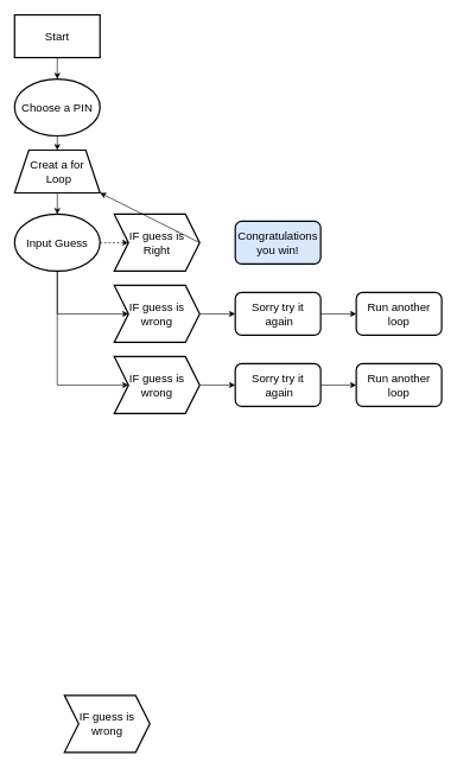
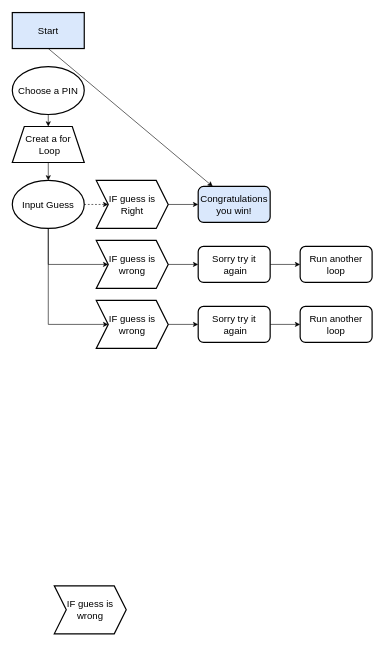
- <mxCell id="2" value="&lt;font style=&quot;font-size: 16px;&quot;&gt;Start&lt;/font&gt;" style="rounded=0;whiteSpace=wrap;html=1;strokeWidth=2;" vertex="1" parent="1"><mxGeometry x="20" y="20" width="120" height="60" as="geometry" /></mxCell>
+ <mxCell id="2" value="&lt;font style=&quot;font-size: 16px;&quot;&gt;Start&lt;/font&gt;" style="rounded=0;whiteSpace=wrap;html=1;strokeWidth=2;fillColor=#dae8fc;" vertex="1" parent="1"><mxGeometry x="20" y="20" width="120" height="60" as="geometry" /></mxCell>
- <mxCell id="3" value="" style="endArrow=classic;html=1;rounded=0;fontSize=16;exitX=0.5;exitY=1;exitDx=0;exitDy=0;" edge="1" parent="1" source="2" target="4"><mxGeometry width="50" height="50" relative="1" as="geometry"><mxPoint x="160" y="230" as="sourcePoint" /><mxPoint x="210" y="180" as="targetPoint" /></mxGeometry></mxCell>
+ <mxCell id="3" value="" style="endArrow=classic;html=1;rounded=0;fontSize=16;exitX=0.5;exitY=1;exitDx=0;exitDy=0;" edge="1" parent="1" source="2" target="11"><mxGeometry width="50" height="50" relative="1" as="geometry"><mxPoint x="160" y="230" as="sourcePoint" /><mxPoint x="210" y="180" as="targetPoint" /></mxGeometry></mxCell>
- <mxCell id="12" value="" style="endArrow=classic;html=1;rounded=0;fontSize=16;exitX=1;exitY=0.5;exitDx=0;exitDy=0;" edge="1" parent="1" source="10" target="6"><mxGeometry width="50" height="50" relative="1" as="geometry"><mxPoint x="160" y="240" as="sourcePoint" /><mxPoint x="210" y="190" as="targetPoint" /></mxGeometry></mxCell>
+ <mxCell id="12" value="" style="endArrow=classic;html=1;rounded=0;fontSize=16;exitX=1;exitY=0.5;exitDx=0;exitDy=0;entryX=0;entryY=0.5;entryDx=0;entryDy=0;" edge="1" parent="1" source="10" target="11"><mxGeometry width="50" height="50" relative="1" as="geometry"><mxPoint x="160" y="240" as="sourcePoint" /><mxPoint x="210" y="190" as="targetPoint" /></mxGeometry></mxCell>
